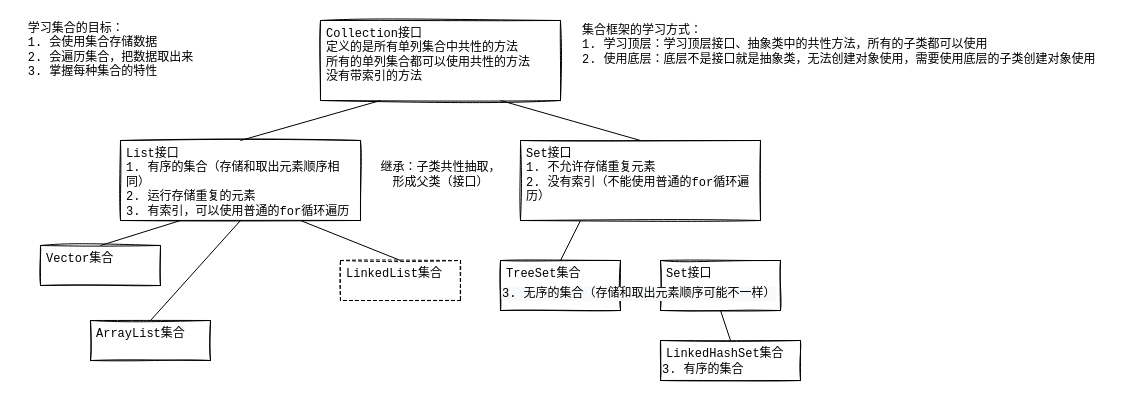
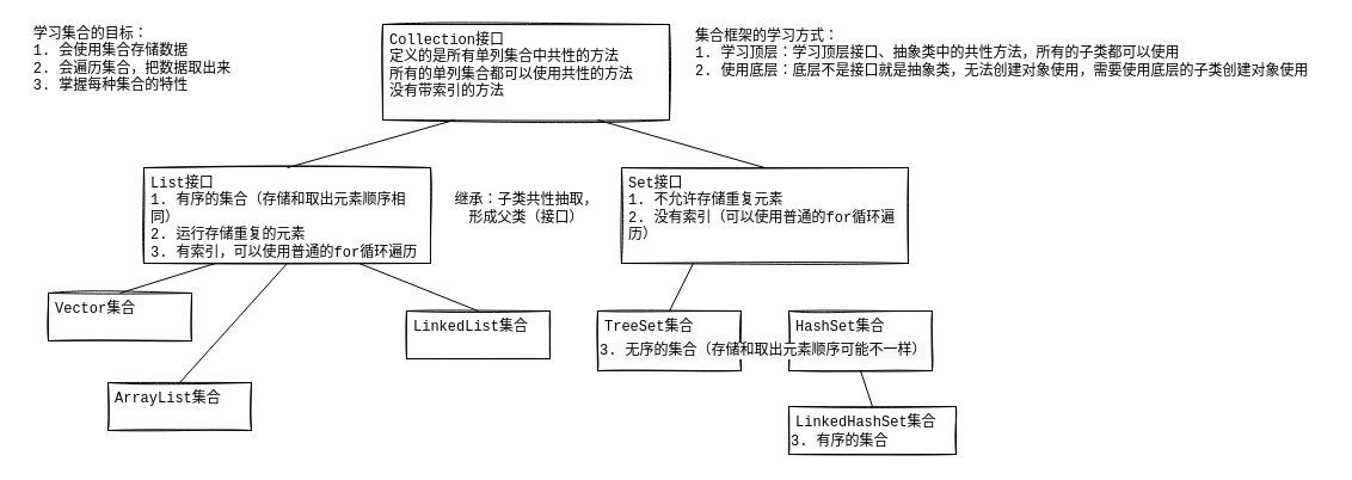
- <mxCell id="10" value="Set接口&lt;br&gt;1. 不允许存储重复元素&lt;br&gt;2. 没有索引（不能使用普通的for循环遍历）" style="rounded=0;whiteSpace=wrap;html=1;sketch=1;align=left;verticalAlign=top;spacingLeft=4;fontFamily=Courier New;" vertex="1" parent="1"><mxGeometry x="520" y="140" width="240" height="80" as="geometry" /></mxCell>
+ <mxCell id="10" value="Set接口&lt;br&gt;1. 不允许存储重复元素&lt;br&gt;2. 没有索引（可以使用普通的for循环遍历）" style="rounded=0;whiteSpace=wrap;html=1;sketch=1;align=left;verticalAlign=top;spacingLeft=4;fontFamily=Courier New;" vertex="1" parent="1"><mxGeometry x="520" y="140" width="240" height="80" as="geometry" /></mxCell>
- <mxCell id="6" value="Set接口" style="rounded=0;whiteSpace=wrap;html=1;sketch=1;align=left;verticalAlign=top;spacingLeft=4;fontFamily=Courier New;" vertex="1" parent="1"><mxGeometry x="660" y="260" width="120" height="50" as="geometry" /></mxCell>
+ <mxCell id="6" value="HashSet集合" style="rounded=0;whiteSpace=wrap;html=1;sketch=1;align=left;verticalAlign=top;spacingLeft=4;fontFamily=Courier New;" vertex="1" parent="1"><mxGeometry x="660" y="260" width="120" height="50" as="geometry" /></mxCell>
- <mxCell id="4" value="LinkedList集合" style="rounded=0;whiteSpace=wrap;html=1;sketch=1;align=left;verticalAlign=top;spacingLeft=4;fontFamily=Courier New;dashed=1;" vertex="1" parent="1"><mxGeometry x="340" y="260" width="120" height="40" as="geometry" /></mxCell>
+ <mxCell id="4" value="LinkedList集合" style="rounded=0;whiteSpace=wrap;html=1;sketch=1;align=left;verticalAlign=top;spacingLeft=4;fontFamily=Courier New;" vertex="1" parent="1"><mxGeometry x="340" y="260" width="120" height="40" as="geometry" /></mxCell>
